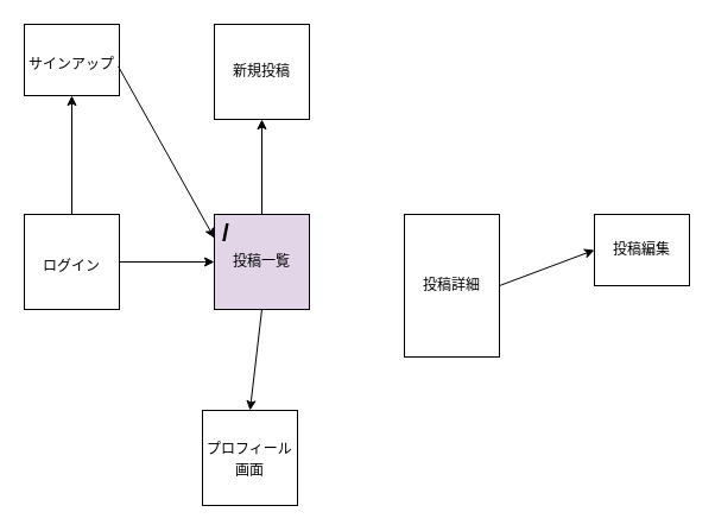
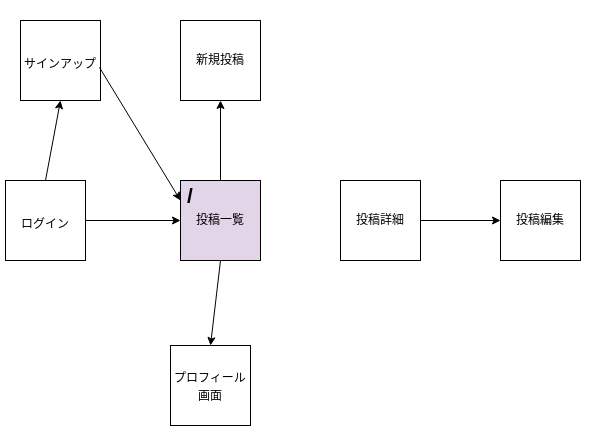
- <mxCell id="6" value="&lt;span style=&quot;font-size: 12px;&quot;&gt;サインアップ&lt;/span&gt;" style="whiteSpace=wrap;html=1;aspect=fixed;fontSize=21;" parent="1" vertex="1"><mxGeometry x="20" y="20" width="80" height="60" as="geometry" /></mxCell>
+ <mxCell id="6" value="&lt;span style=&quot;font-size: 12px;&quot;&gt;サインアップ&lt;/span&gt;" style="whiteSpace=wrap;html=1;aspect=fixed;fontSize=21;" parent="1" vertex="1"><mxGeometry x="20" y="20" width="80" height="80" as="geometry" /></mxCell>
- <mxCell id="10" value="投稿編集" style="whiteSpace=wrap;html=1;aspect=fixed;" parent="1" vertex="1"><mxGeometry x="500" y="180" width="80" height="60" as="geometry" /></mxCell>
+ <mxCell id="10" value="投稿編集" style="whiteSpace=wrap;html=1;aspect=fixed;" parent="1" vertex="1"><mxGeometry x="500" y="180" width="80" height="80" as="geometry" /></mxCell>
- <mxCell id="5" value="&lt;font style=&quot;font-size: 12px;&quot;&gt;ログイン&lt;/font&gt;" style="whiteSpace=wrap;html=1;aspect=fixed;fontSize=21;" parent="1" vertex="1"><mxGeometry x="20" y="180" width="80" height="80" as="geometry" /></mxCell>
+ <mxCell id="5" value="&lt;font style=&quot;font-size: 12px;&quot;&gt;ログイン&lt;/font&gt;" style="whiteSpace=wrap;html=1;aspect=fixed;fontSize=21;" parent="1" vertex="1"><mxGeometry x="5" y="180" width="80" height="80" as="geometry" /></mxCell>
- <mxCell id="3" value="投稿詳細" style="whiteSpace=wrap;html=1;aspect=fixed;" parent="1" vertex="1"><mxGeometry x="340" y="180" width="80" height="120" as="geometry" /></mxCell>
+ <mxCell id="3" value="投稿詳細" style="whiteSpace=wrap;html=1;aspect=fixed;" parent="1" vertex="1"><mxGeometry x="340" y="180" width="80" height="80" as="geometry" /></mxCell>
